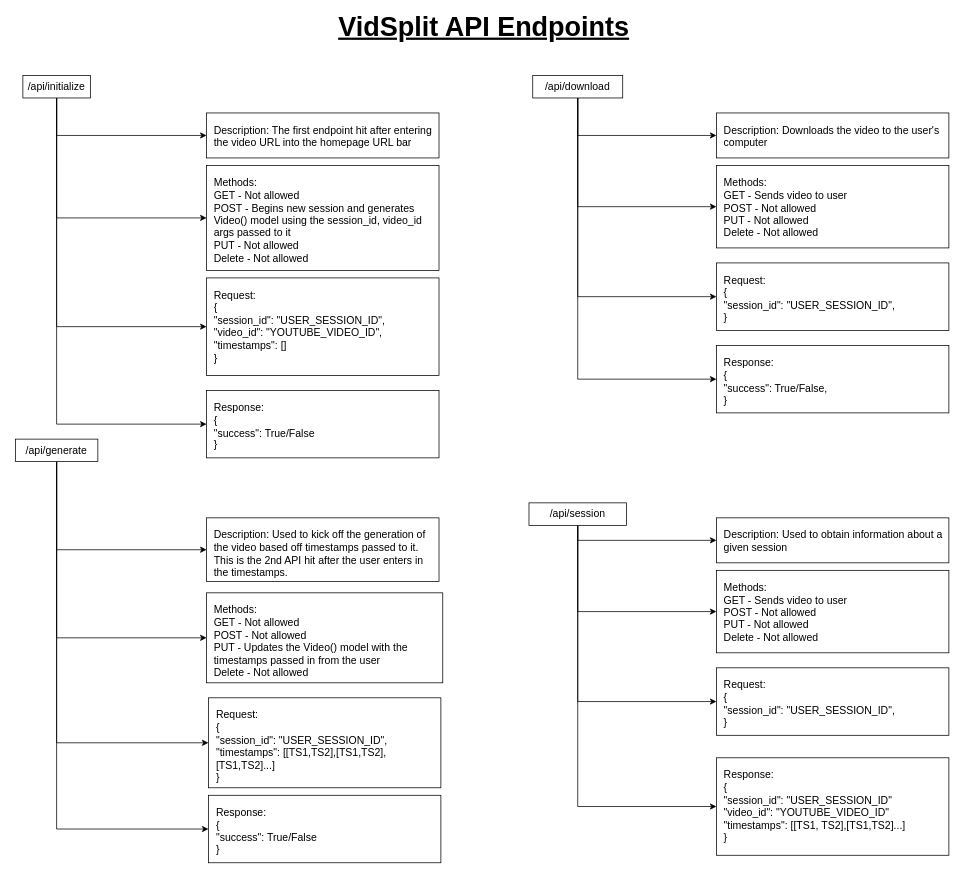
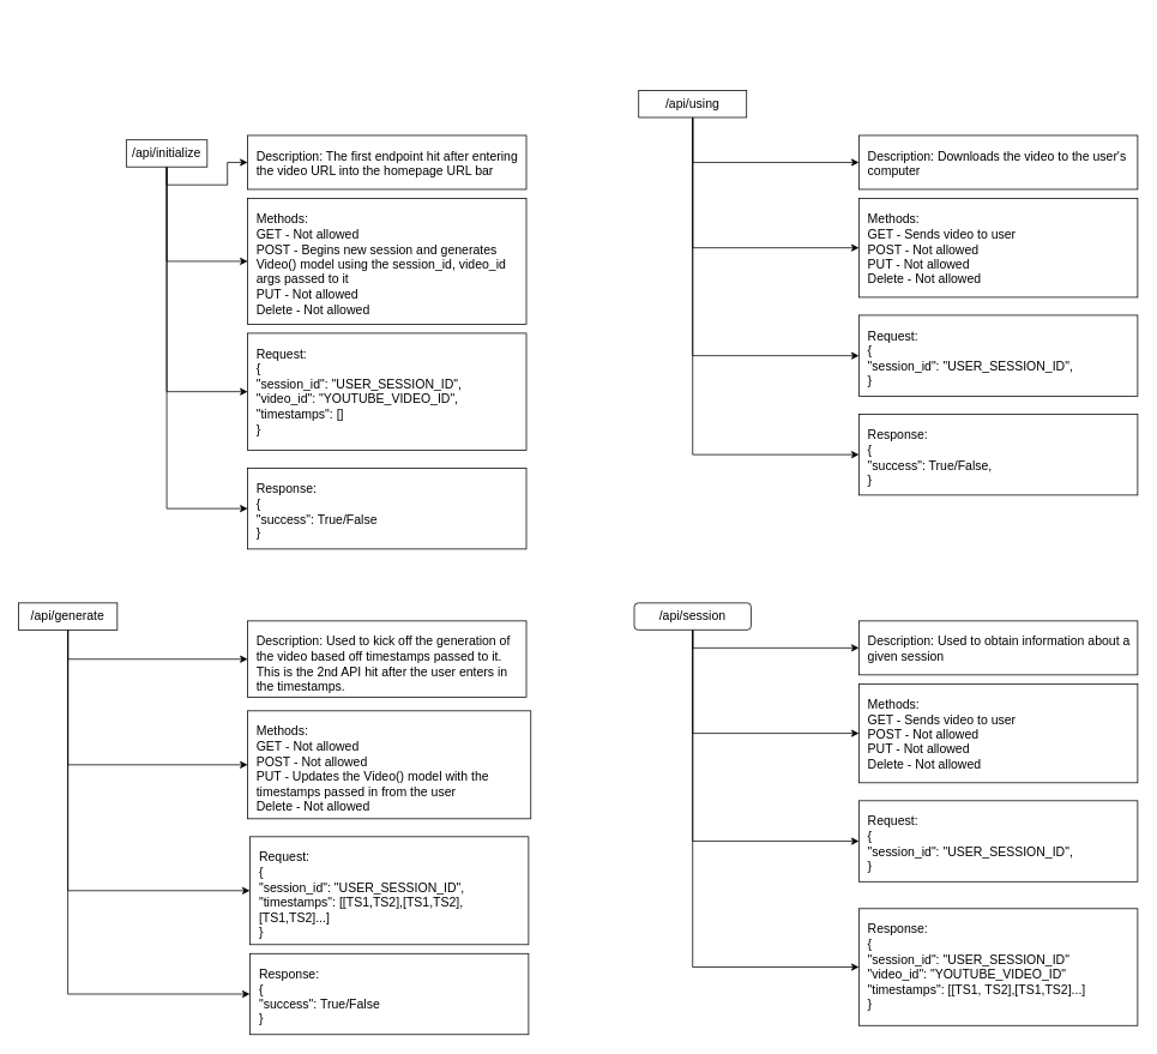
- <mxCell id="8" value="&lt;b&gt;&lt;font style=&quot;font-size: 36px;&quot;&gt;&lt;u&gt;VidSplit API Endpoints&lt;/u&gt;&lt;/font&gt;&lt;/b&gt;" style="text;html=1;align=center;verticalAlign=middle;whiteSpace=wrap;rounded=0;" vertex="1" parent="1"><mxGeometry x="410" y="20" width="470" height="30" as="geometry" /></mxCell>
- <mxCell id="6" value="/api/initialize" style="rounded=0;whiteSpace=wrap;html=1;fontSize=14;" vertex="1" parent="1"><mxGeometry x="30" y="100" width="90" height="30" as="geometry" /></mxCell>
+ <mxCell id="6" value="/api/initialize" style="rounded=0;whiteSpace=wrap;html=1;fontSize=14;" vertex="1" parent="1"><mxGeometry x="140" y="155" width="90" height="30" as="geometry" /></mxCell>
- <mxCell id="23" value="/api/download" style="rounded=0;whiteSpace=wrap;html=1;fontSize=14;" vertex="1" parent="1"><mxGeometry x="710" y="100" width="120" height="30" as="geometry" /></mxCell>
+ <mxCell id="23" value="/api/using" style="rounded=0;whiteSpace=wrap;html=1;fontSize=14;" vertex="1" parent="1"><mxGeometry x="710" y="100" width="120" height="30" as="geometry" /></mxCell>
- <mxCell id="15" value="/api/generate" style="rounded=0;whiteSpace=wrap;html=1;fontSize=14;" vertex="1" parent="1"><mxGeometry x="20" y="585" width="110" height="30" as="geometry" /></mxCell>
+ <mxCell id="15" value="/api/generate" style="rounded=0;whiteSpace=wrap;html=1;fontSize=14;" vertex="1" parent="1"><mxGeometry x="20" y="670" width="110" height="30" as="geometry" /></mxCell>
- <mxCell id="32" value="/api/session" style="rounded=0;whiteSpace=wrap;html=1;fontSize=14;" vertex="1" parent="1"><mxGeometry x="705" y="670" width="130" height="30" as="geometry" /></mxCell>
+ <mxCell id="32" value="/api/session" style="whiteSpace=wrap;html=1;fontSize=14;rounded=1;" vertex="1" parent="1"><mxGeometry x="705" y="670" width="130" height="30" as="geometry" /></mxCell>
